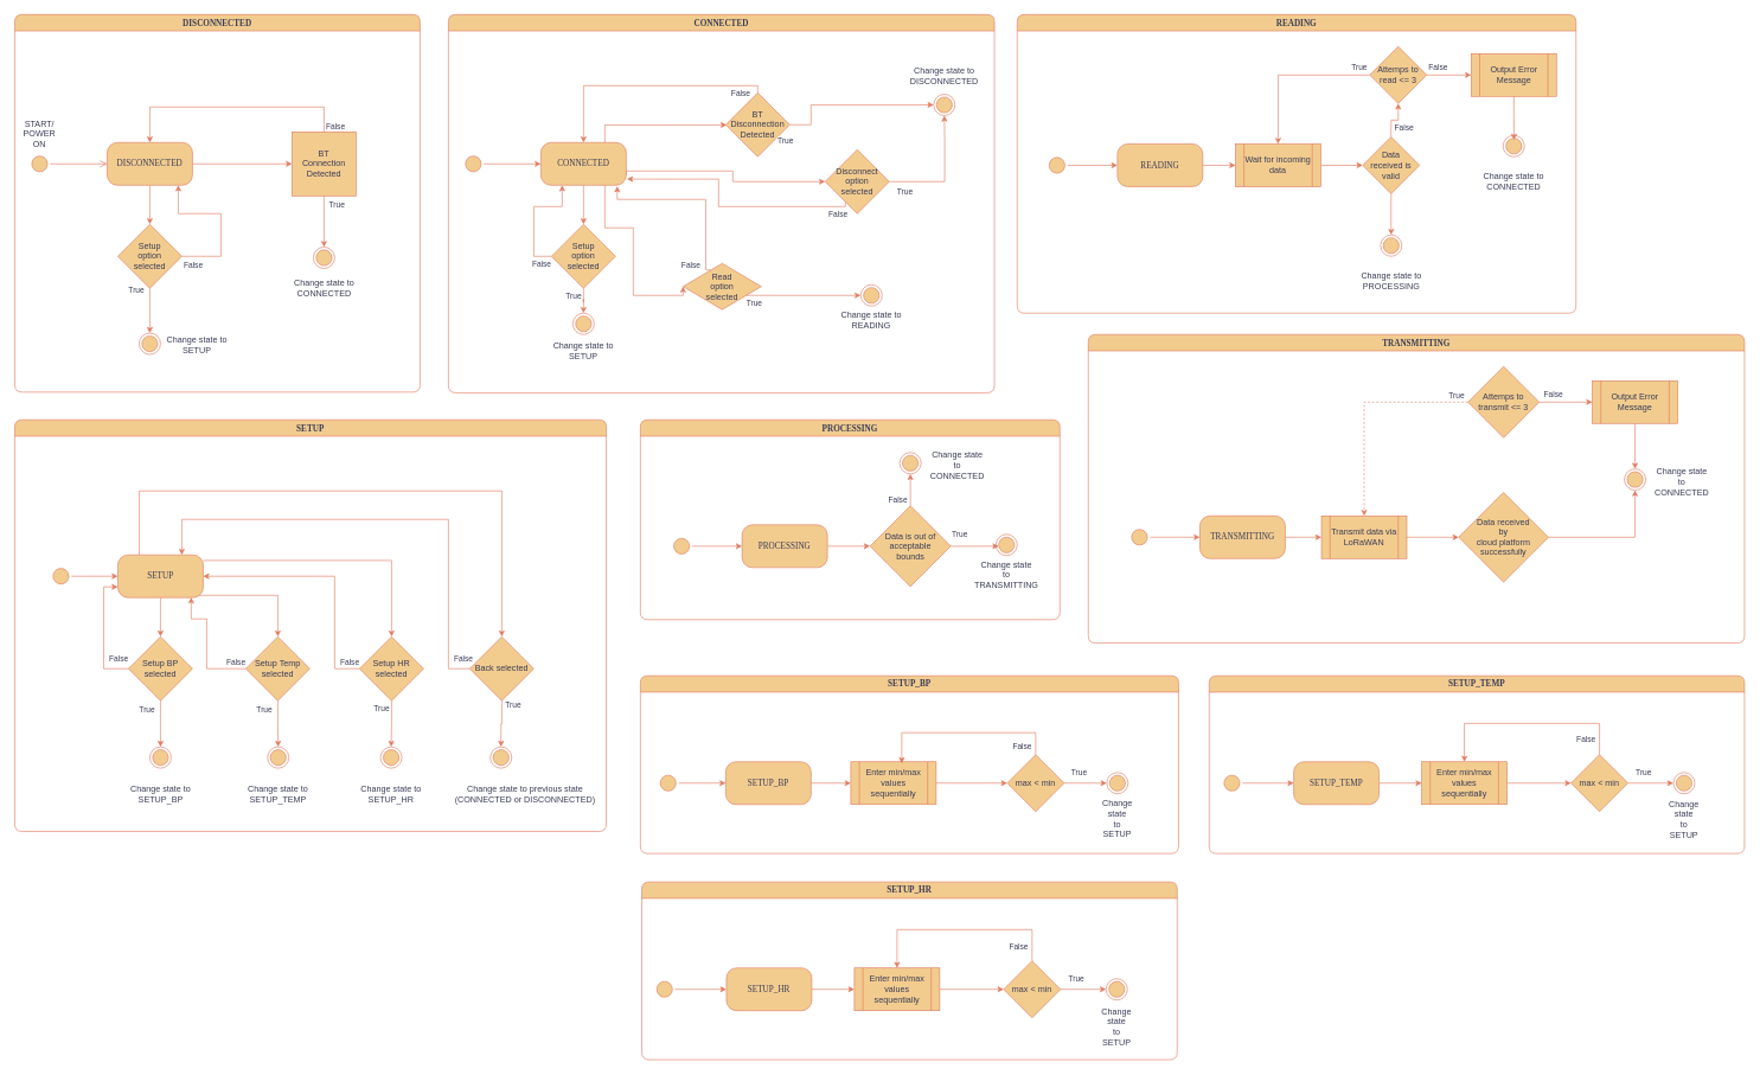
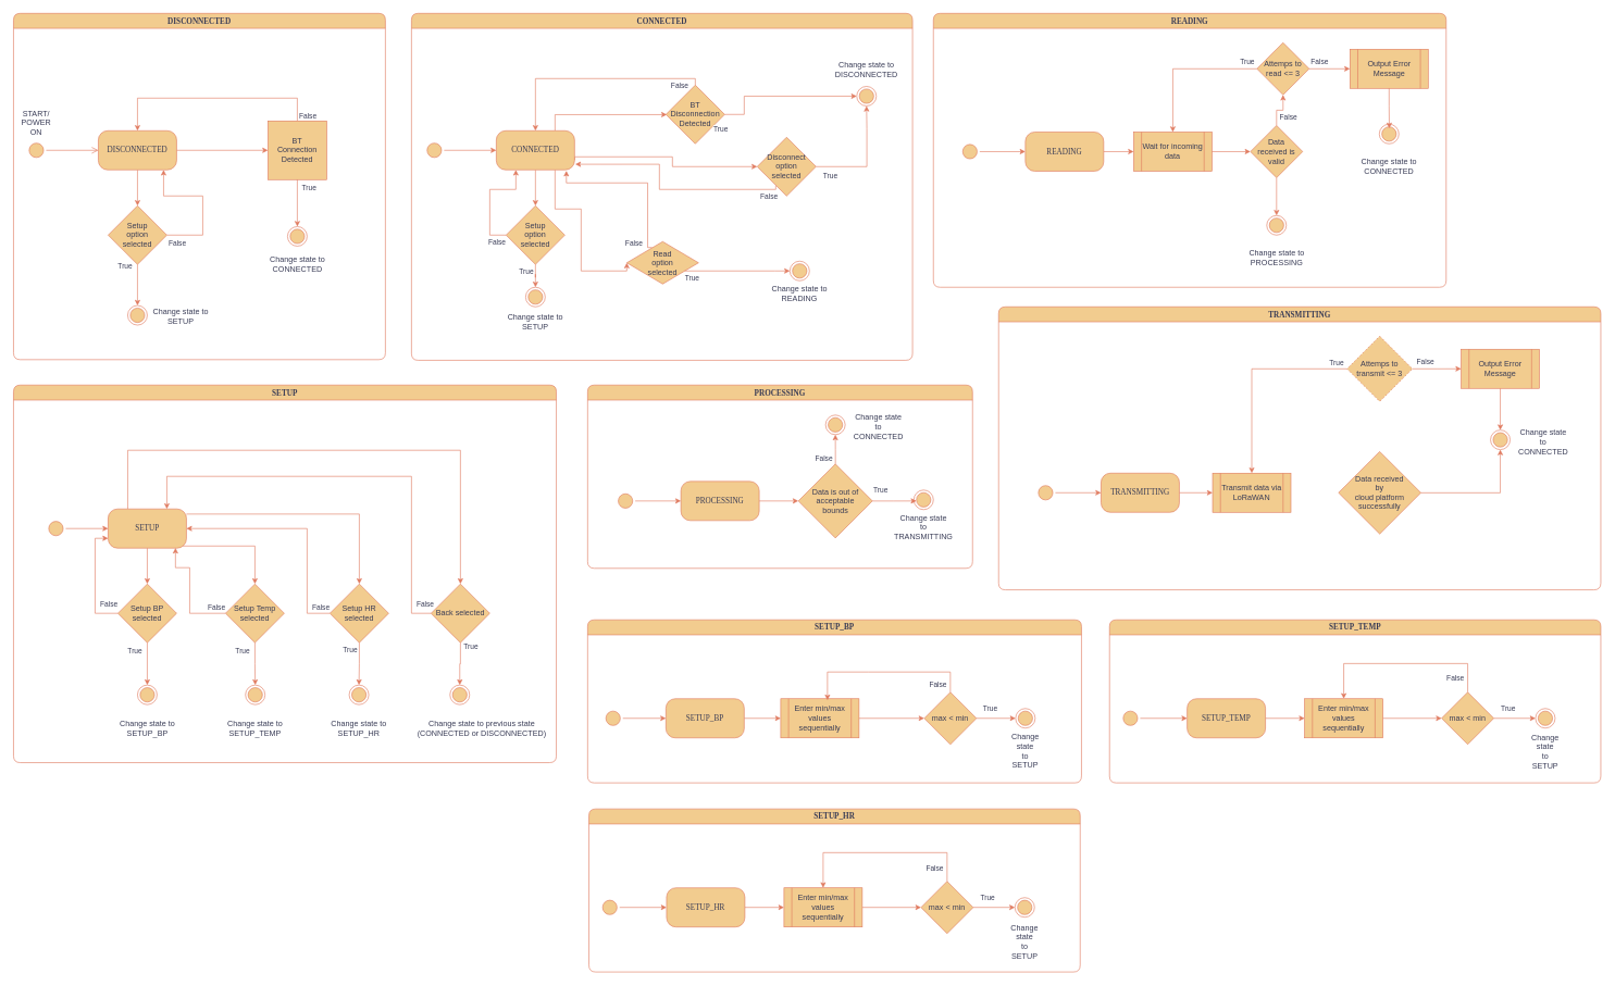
- <mxCell id="219" value="Attemps to transmit &amp;lt;= 3" style="rhombus;whiteSpace=wrap;html=1;strokeColor=#E07A5F;fontColor=#393C56;fillColor=#F2CC8F;" vertex="1" parent="206"><mxGeometry x="534.06" y="45" width="100.12" height="100.12" as="geometry" /></mxCell>
+ <mxCell id="219" value="Attemps to transmit &amp;lt;= 3" style="rhombus;whiteSpace=wrap;html=1;strokeColor=#E07A5F;fontColor=#393C56;fillColor=#F2CC8F;dashed=1;" vertex="1" parent="206"><mxGeometry x="534.06" y="45" width="100.12" height="100.12" as="geometry" /></mxCell>
- <mxCell id="215" style="edgeStyle=orthogonalEdgeStyle;rounded=0;orthogonalLoop=1;jettySize=auto;html=1;entryX=0.5;entryY=0;entryDx=0;entryDy=0;strokeColor=#E07A5F;fontColor=#393C56;fillColor=#F2CC8F;dashed=1;" edge="1" parent="206" source="219" target="212"><mxGeometry relative="1" as="geometry" /></mxCell>
+ <mxCell id="215" style="edgeStyle=orthogonalEdgeStyle;rounded=0;orthogonalLoop=1;jettySize=auto;html=1;entryX=0.5;entryY=0;entryDx=0;entryDy=0;strokeColor=#E07A5F;fontColor=#393C56;fillColor=#F2CC8F;" edge="1" parent="206" source="219" target="212"><mxGeometry relative="1" as="geometry" /></mxCell>
- <mxCell id="211" style="edgeStyle=orthogonalEdgeStyle;rounded=0;orthogonalLoop=1;jettySize=auto;html=1;strokeColor=#E07A5F;fontColor=#393C56;fillColor=#F2CC8F;" edge="1" parent="206" source="212" target="214"><mxGeometry relative="1" as="geometry" /></mxCell>
